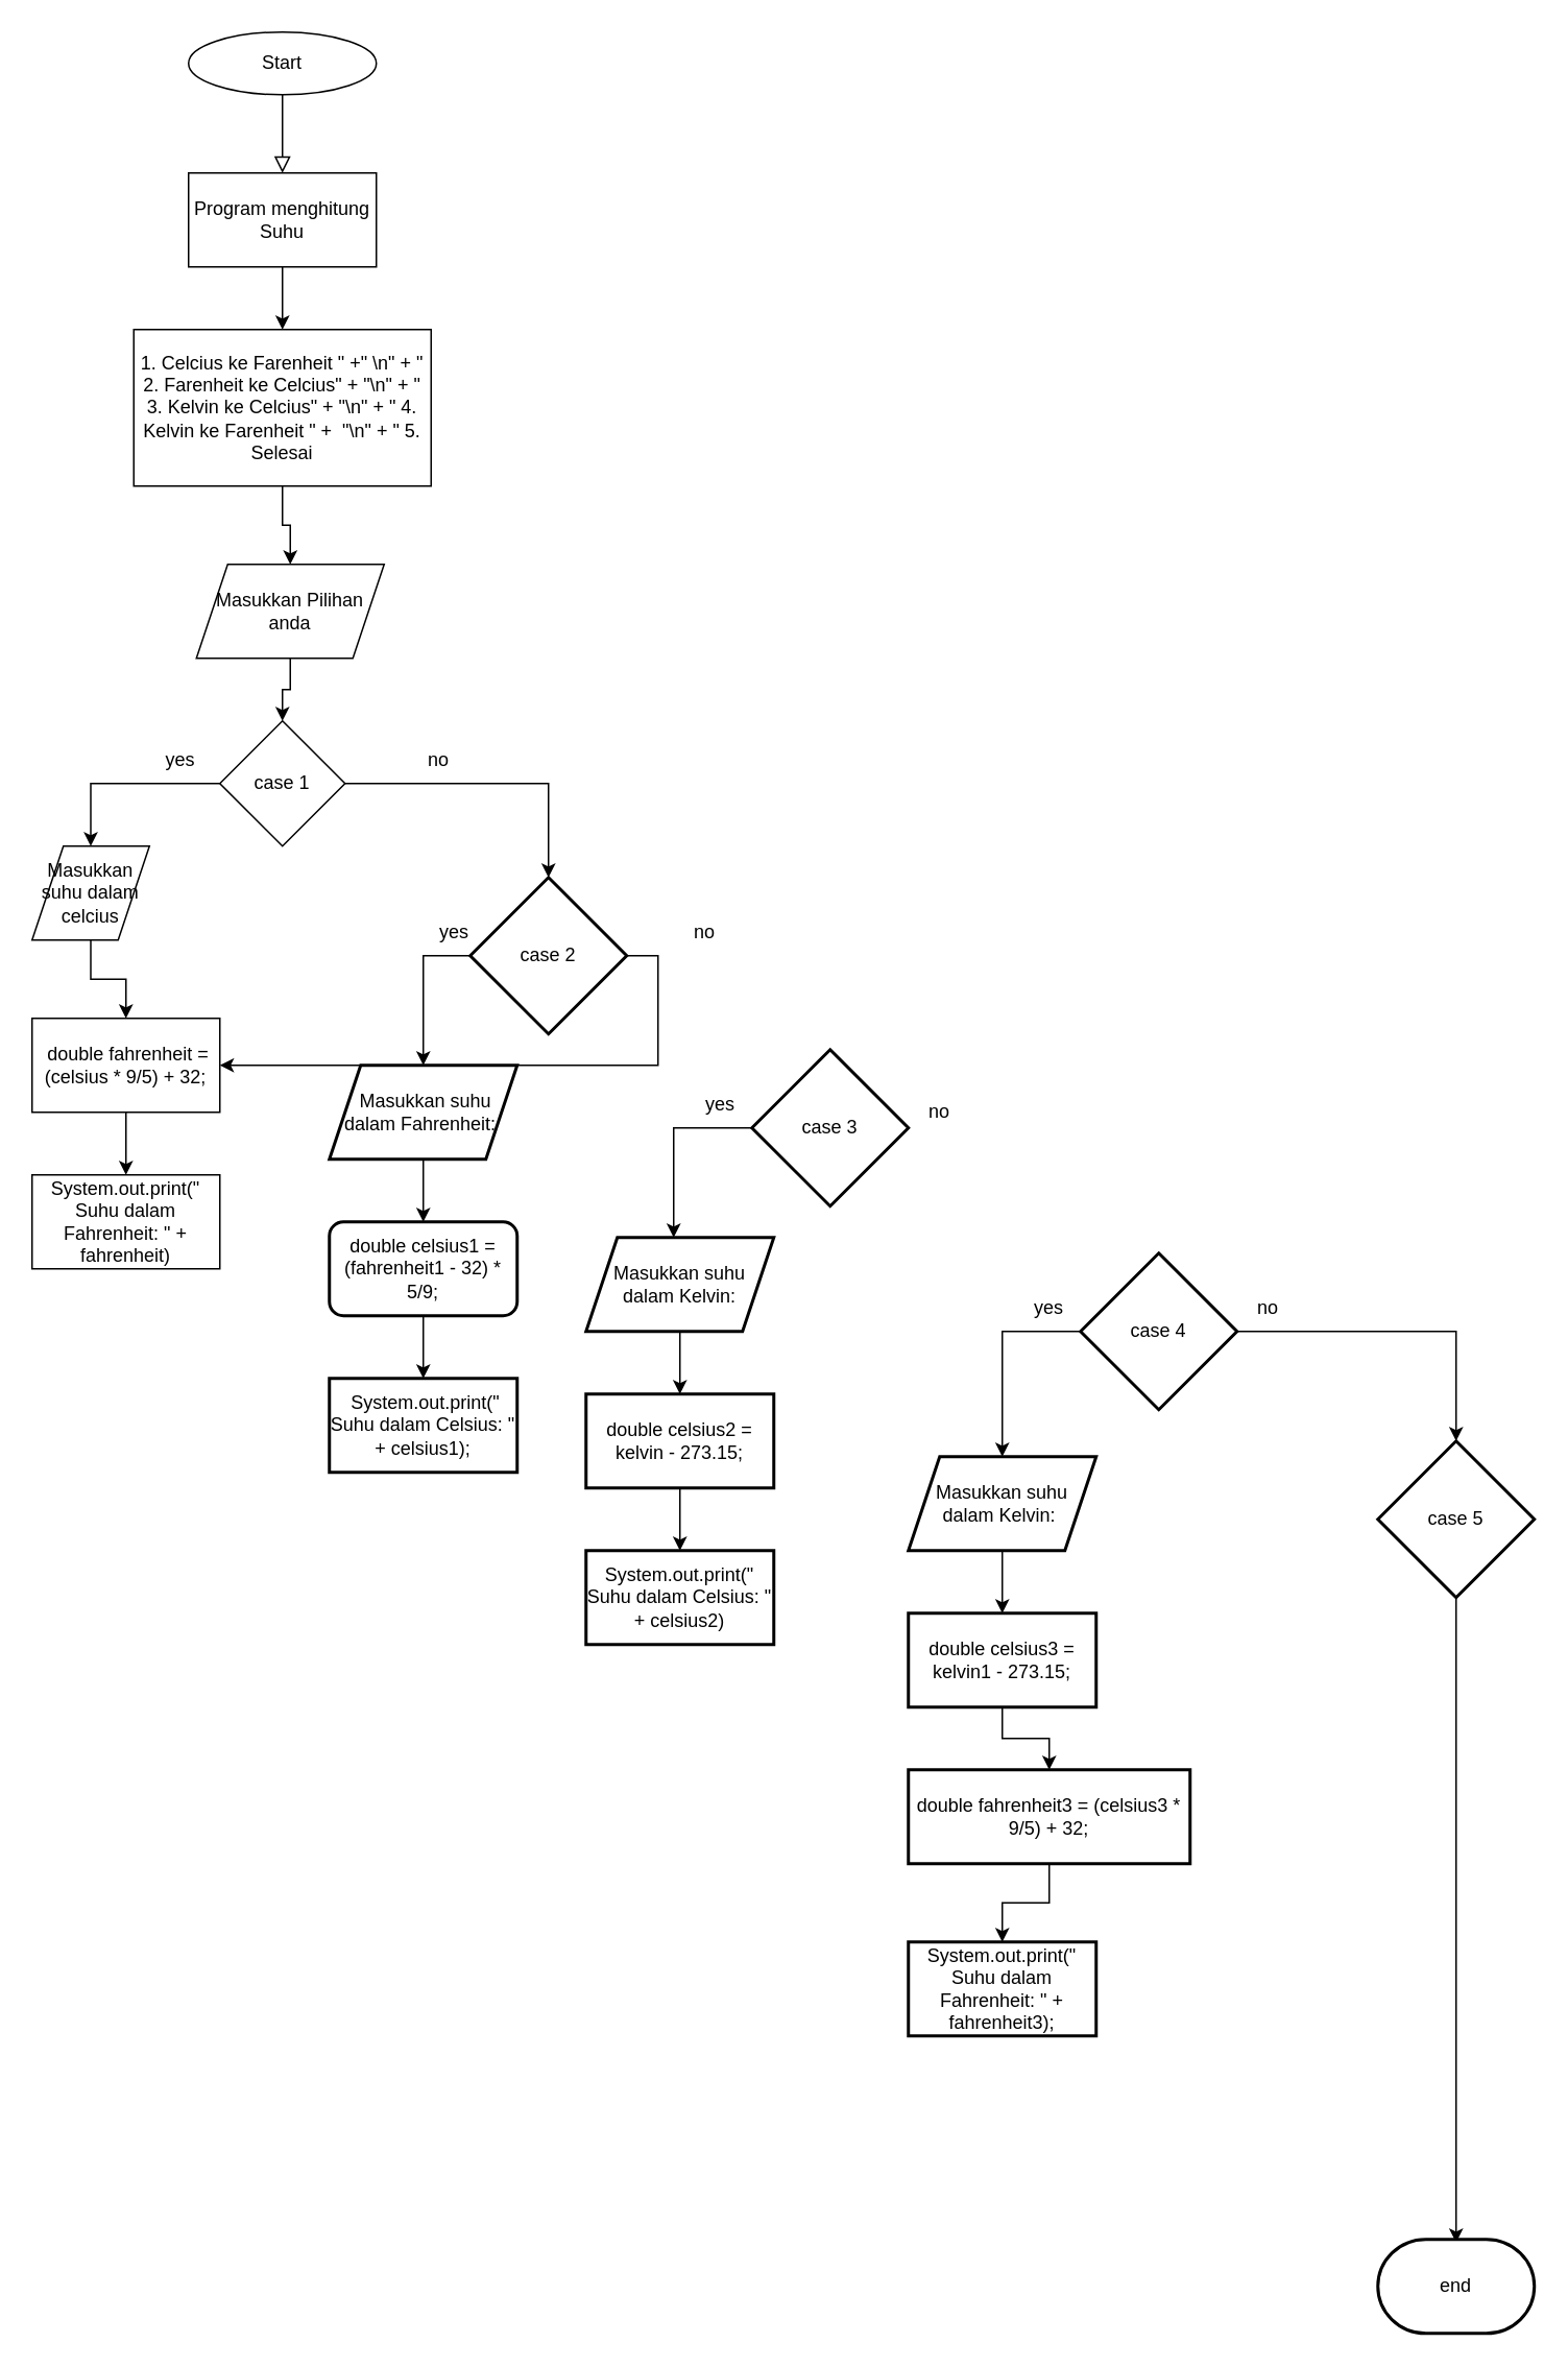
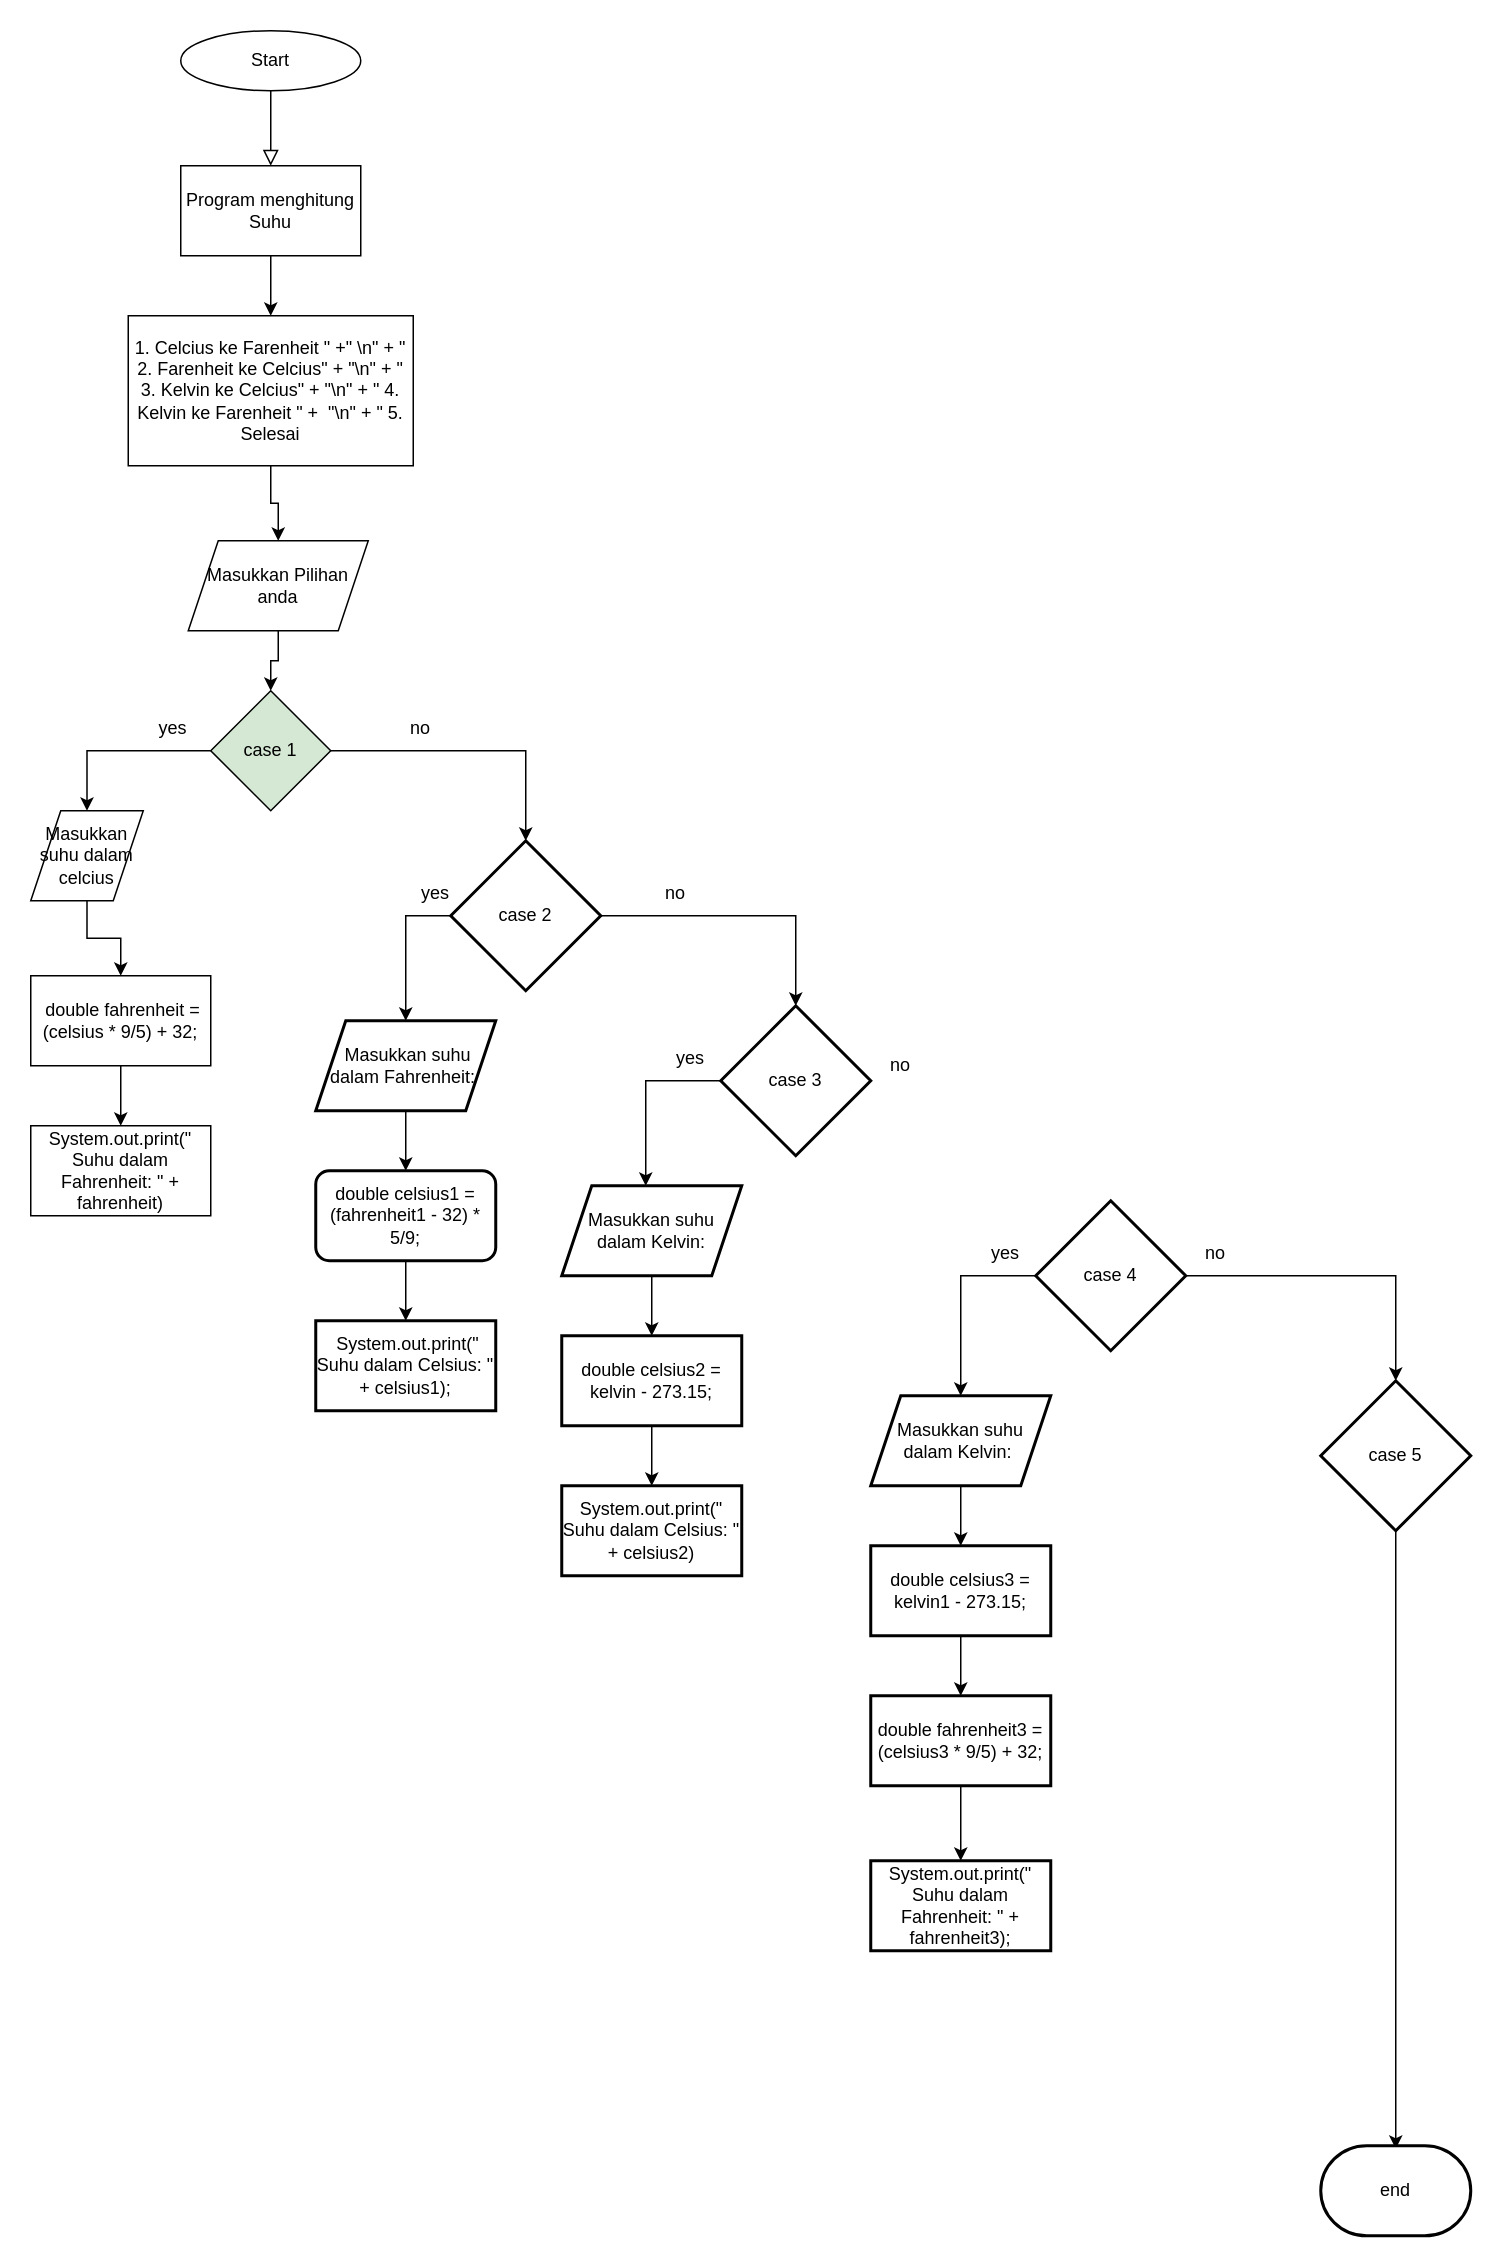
- <mxCell id="12" value="case 1" style="rhombus;whiteSpace=wrap;html=1;rounded=0;" vertex="1" parent="1"><mxGeometry x="140" y="460" width="80" height="80" as="geometry" /></mxCell>
+ <mxCell id="12" value="case 1" style="rhombus;whiteSpace=wrap;html=1;rounded=0;fillColor=#d5e8d4;" vertex="1" parent="1"><mxGeometry x="140" y="460" width="80" height="80" as="geometry" /></mxCell>
- <mxCell id="19" style="edgeStyle=orthogonalEdgeStyle;rounded=0;orthogonalLoop=1;jettySize=auto;html=1;exitX=1;exitY=0.5;exitDx=0;exitDy=0;exitPerimeter=0;" edge="1" parent="1" source="20" target="14"><mxGeometry relative="1" as="geometry" /></mxCell>
+ <mxCell id="19" style="edgeStyle=orthogonalEdgeStyle;rounded=0;orthogonalLoop=1;jettySize=auto;html=1;exitX=1;exitY=0.5;exitDx=0;exitDy=0;exitPerimeter=0;" edge="1" parent="1" source="20" target="27"><mxGeometry relative="1" as="geometry" /></mxCell>
- <mxCell id="41" value="double fahrenheit3 = (celsius3 * 9/5) + 32;" style="whiteSpace=wrap;html=1;strokeWidth=2;" vertex="1" parent="1"><mxGeometry x="580" y="1130" width="180" height="60" as="geometry" /></mxCell>
+ <mxCell id="41" value="double fahrenheit3 = (celsius3 * 9/5) + 32;" style="whiteSpace=wrap;html=1;strokeWidth=2;" vertex="1" parent="1"><mxGeometry x="580" y="1130" width="120" height="60" as="geometry" /></mxCell>
